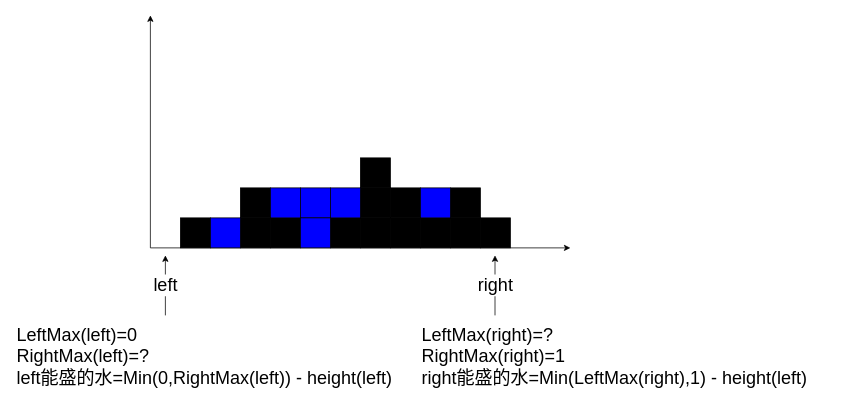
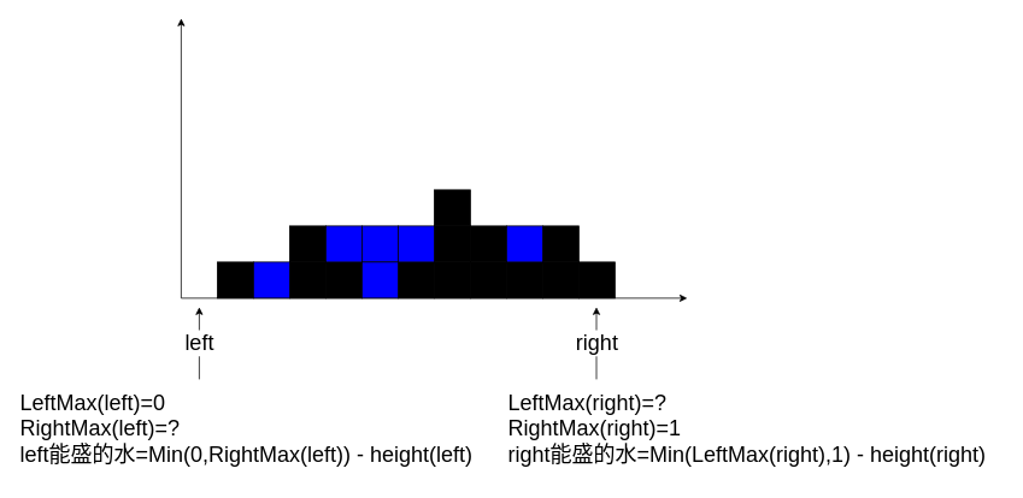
- <mxCell id="27" value="&lt;span style=&quot;font-size: 24px&quot;&gt;LeftMax(right)=?&lt;br&gt;RightMax(right)=1&lt;br&gt;right能盛的水=Min(LeftMax(right),1) - height(left)&lt;br&gt;&lt;/span&gt;" style="text;html=1;strokeColor=none;fillColor=none;align=left;verticalAlign=middle;whiteSpace=wrap;rounded=0;" vertex="1" parent="1"><mxGeometry x="560" y="425" width="550" height="100" as="geometry" /></mxCell>
+ <mxCell id="27" value="&lt;span style=&quot;font-size: 24px&quot;&gt;LeftMax(right)=?&lt;br&gt;RightMax(right)=1&lt;br&gt;right能盛的水=Min(LeftMax(right),1) - height(right)&lt;br&gt;&lt;/span&gt;" style="text;html=1;strokeColor=none;fillColor=none;align=left;verticalAlign=middle;whiteSpace=wrap;rounded=0;" vertex="1" parent="1"><mxGeometry x="560" y="425" width="550" height="100" as="geometry" /></mxCell>
